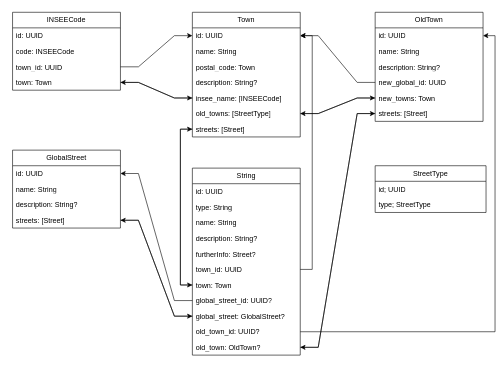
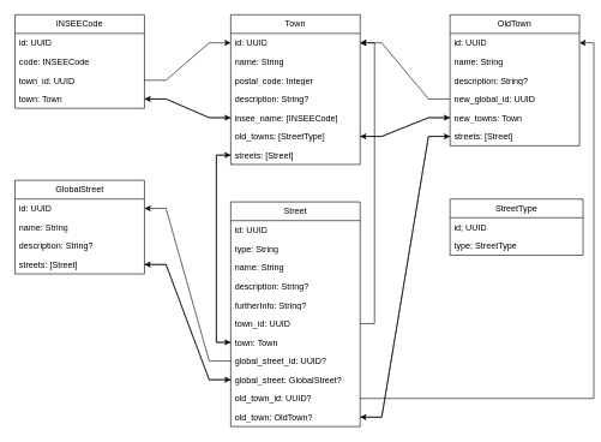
- <mxCell id="5" value="postal_code: Town" style="text;strokeColor=none;fillColor=none;align=left;verticalAlign=top;spacingLeft=4;spacingRight=4;overflow=hidden;rotatable=0;points=[[0,0.5],[1,0.5]];portConstraint=eastwest;whiteSpace=wrap;html=1;" parent="2" vertex="1"><mxGeometry y="78" width="180" height="26" as="geometry" /></mxCell>
+ <mxCell id="5" value="postal_code: Integer" style="text;strokeColor=none;fillColor=none;align=left;verticalAlign=top;spacingLeft=4;spacingRight=4;overflow=hidden;rotatable=0;points=[[0,0.5],[1,0.5]];portConstraint=eastwest;whiteSpace=wrap;html=1;" parent="2" vertex="1"><mxGeometry y="78" width="180" height="26" as="geometry" /></mxCell>
- <mxCell id="33" value="String" style="swimlane;fontStyle=0;childLayout=stackLayout;horizontal=1;startSize=26;fillColor=none;horizontalStack=0;resizeParent=1;resizeParentMax=0;resizeLast=0;collapsible=1;marginBottom=0;whiteSpace=wrap;html=1;" parent="1" vertex="1"><mxGeometry x="320" y="280" width="180" height="312" as="geometry" /></mxCell>
+ <mxCell id="33" value="Street" style="swimlane;fontStyle=0;childLayout=stackLayout;horizontal=1;startSize=26;fillColor=none;horizontalStack=0;resizeParent=1;resizeParentMax=0;resizeLast=0;collapsible=1;marginBottom=0;whiteSpace=wrap;html=1;" parent="1" vertex="1"><mxGeometry x="320" y="280" width="180" height="312" as="geometry" /></mxCell>
- <mxCell id="38" value="furtherInfo: Street?" style="text;strokeColor=none;fillColor=none;align=left;verticalAlign=top;spacingLeft=4;spacingRight=4;overflow=hidden;rotatable=0;points=[[0,0.5],[1,0.5]];portConstraint=eastwest;whiteSpace=wrap;html=1;" parent="33" vertex="1"><mxGeometry y="130" width="180" height="26" as="geometry" /></mxCell>
+ <mxCell id="38" value="furtherInfo: String?" style="text;strokeColor=none;fillColor=none;align=left;verticalAlign=top;spacingLeft=4;spacingRight=4;overflow=hidden;rotatable=0;points=[[0,0.5],[1,0.5]];portConstraint=eastwest;whiteSpace=wrap;html=1;" parent="33" vertex="1"><mxGeometry y="130" width="180" height="26" as="geometry" /></mxCell>
